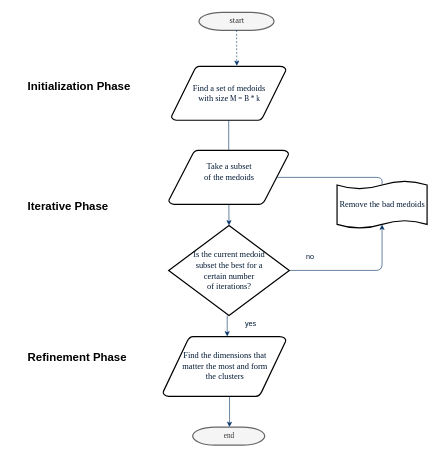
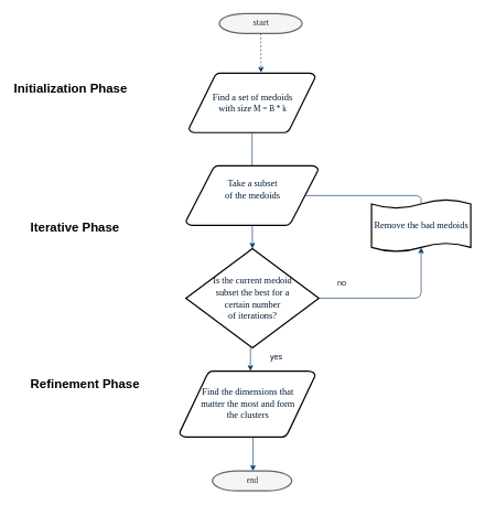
- <mxCell id="18" value="&lt;h1 style=&quot;font-size: 19px&quot;&gt;&lt;font style=&quot;font-size: 19px&quot;&gt;Initialization Phase&lt;br&gt;&lt;/font&gt;&lt;/h1&gt;" style="text;html=1;strokeColor=none;fillColor=none;spacing=5;spacingTop=-20;whiteSpace=wrap;overflow=hidden;rounded=0;" vertex="1" parent="1"><mxGeometry x="40.5" y="130" width="240" height="40" as="geometry" /></mxCell>
+ <mxCell id="18" value="&lt;h1 style=&quot;font-size: 19px&quot;&gt;&lt;font style=&quot;font-size: 19px&quot;&gt;Initialization Phase&lt;br&gt;&lt;/font&gt;&lt;/h1&gt;" style="text;html=1;strokeColor=none;fillColor=none;spacing=5;spacingTop=-20;whiteSpace=wrap;overflow=hidden;rounded=0;" vertex="1" parent="1"><mxGeometry x="15.5" y="120" width="240" height="40" as="geometry" /></mxCell>
- <mxCell id="20" value="&lt;h1 style=&quot;font-size: 19px&quot;&gt;&lt;font style=&quot;font-size: 19px&quot;&gt;Refinement Phase&lt;br&gt;&lt;/font&gt;&lt;/h1&gt;" style="text;html=1;strokeColor=none;fillColor=none;spacing=5;spacingTop=-20;whiteSpace=wrap;overflow=hidden;rounded=0;" vertex="1" parent="1"><mxGeometry x="41" y="581" width="220" height="40" as="geometry" /></mxCell>
+ <mxCell id="20" value="&lt;h1 style=&quot;font-size: 19px&quot;&gt;&lt;font style=&quot;font-size: 19px&quot;&gt;Refinement Phase&lt;br&gt;&lt;/font&gt;&lt;/h1&gt;" style="text;html=1;strokeColor=none;fillColor=none;spacing=5;spacingTop=-20;whiteSpace=wrap;overflow=hidden;rounded=0;" vertex="1" parent="1"><mxGeometry x="41" y="566" width="220" height="40" as="geometry" /></mxCell>
